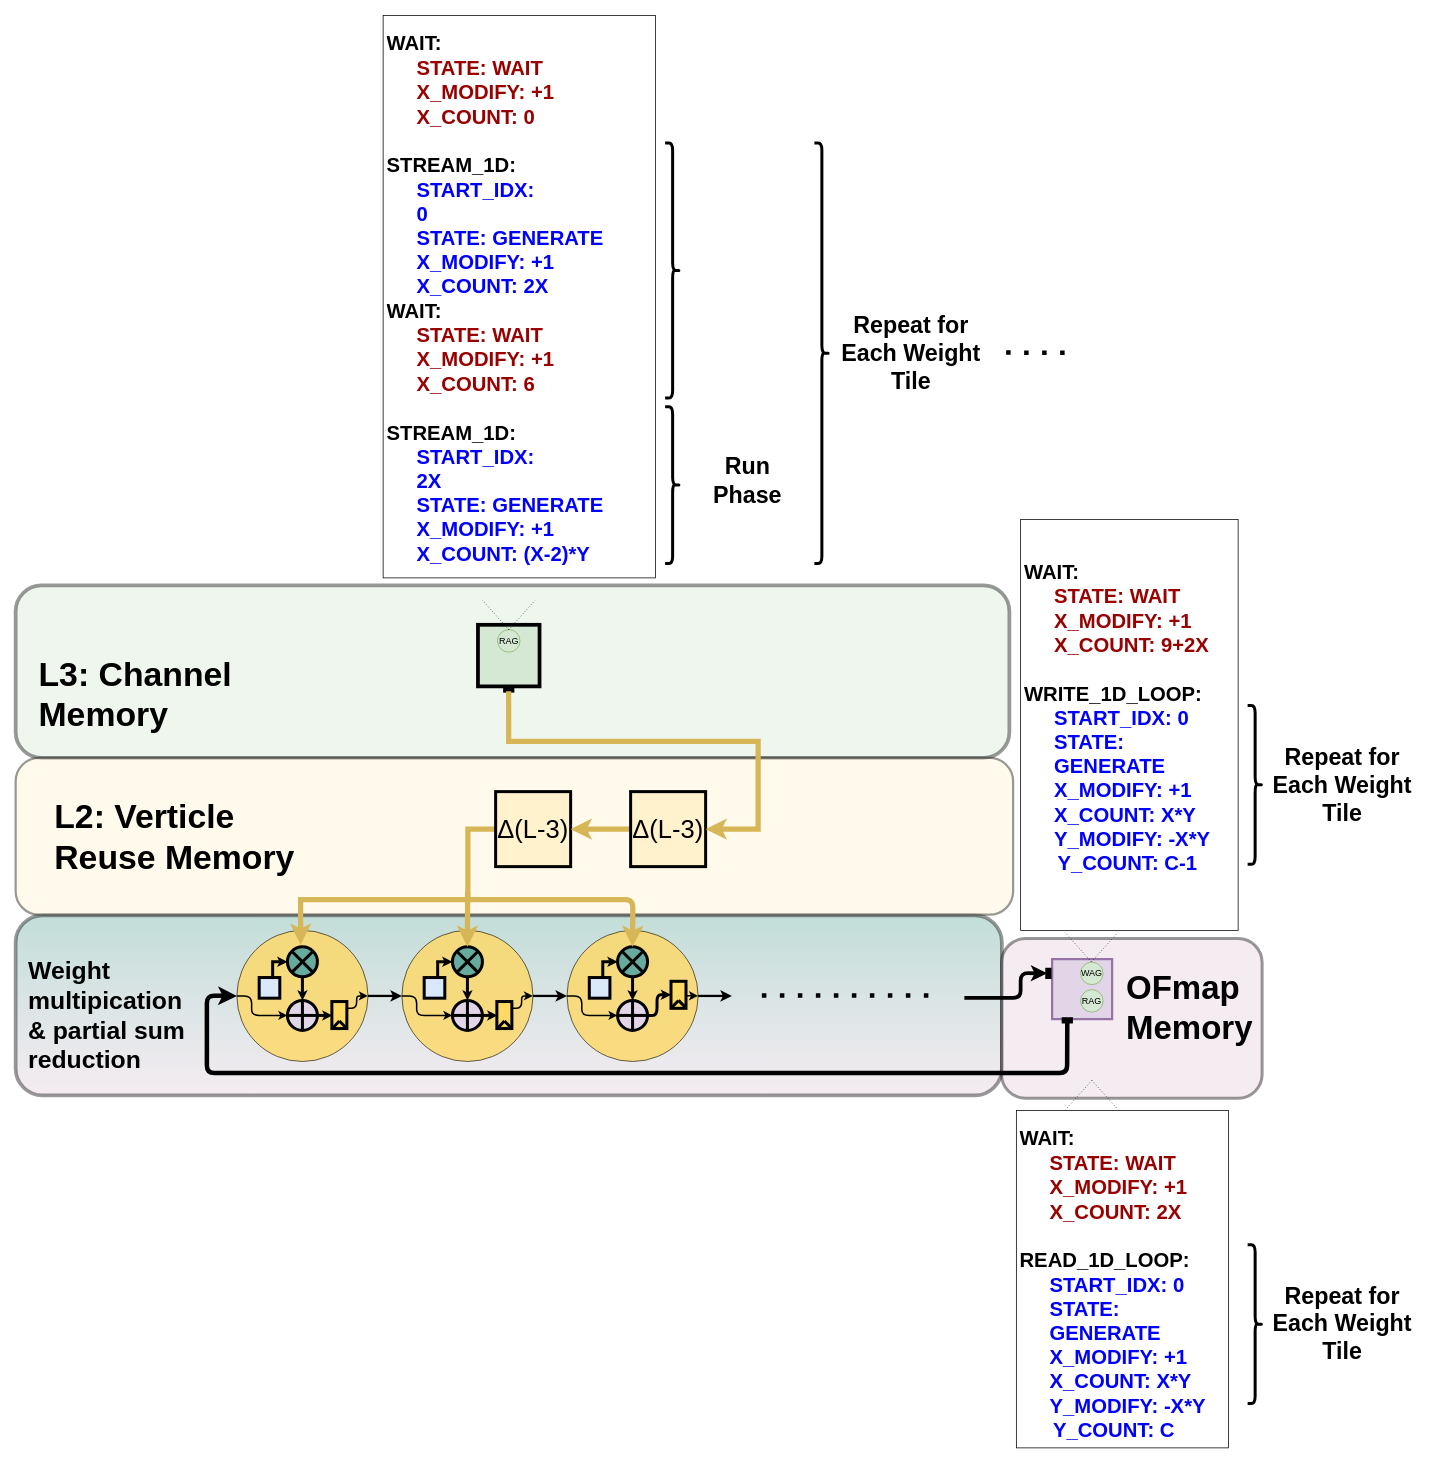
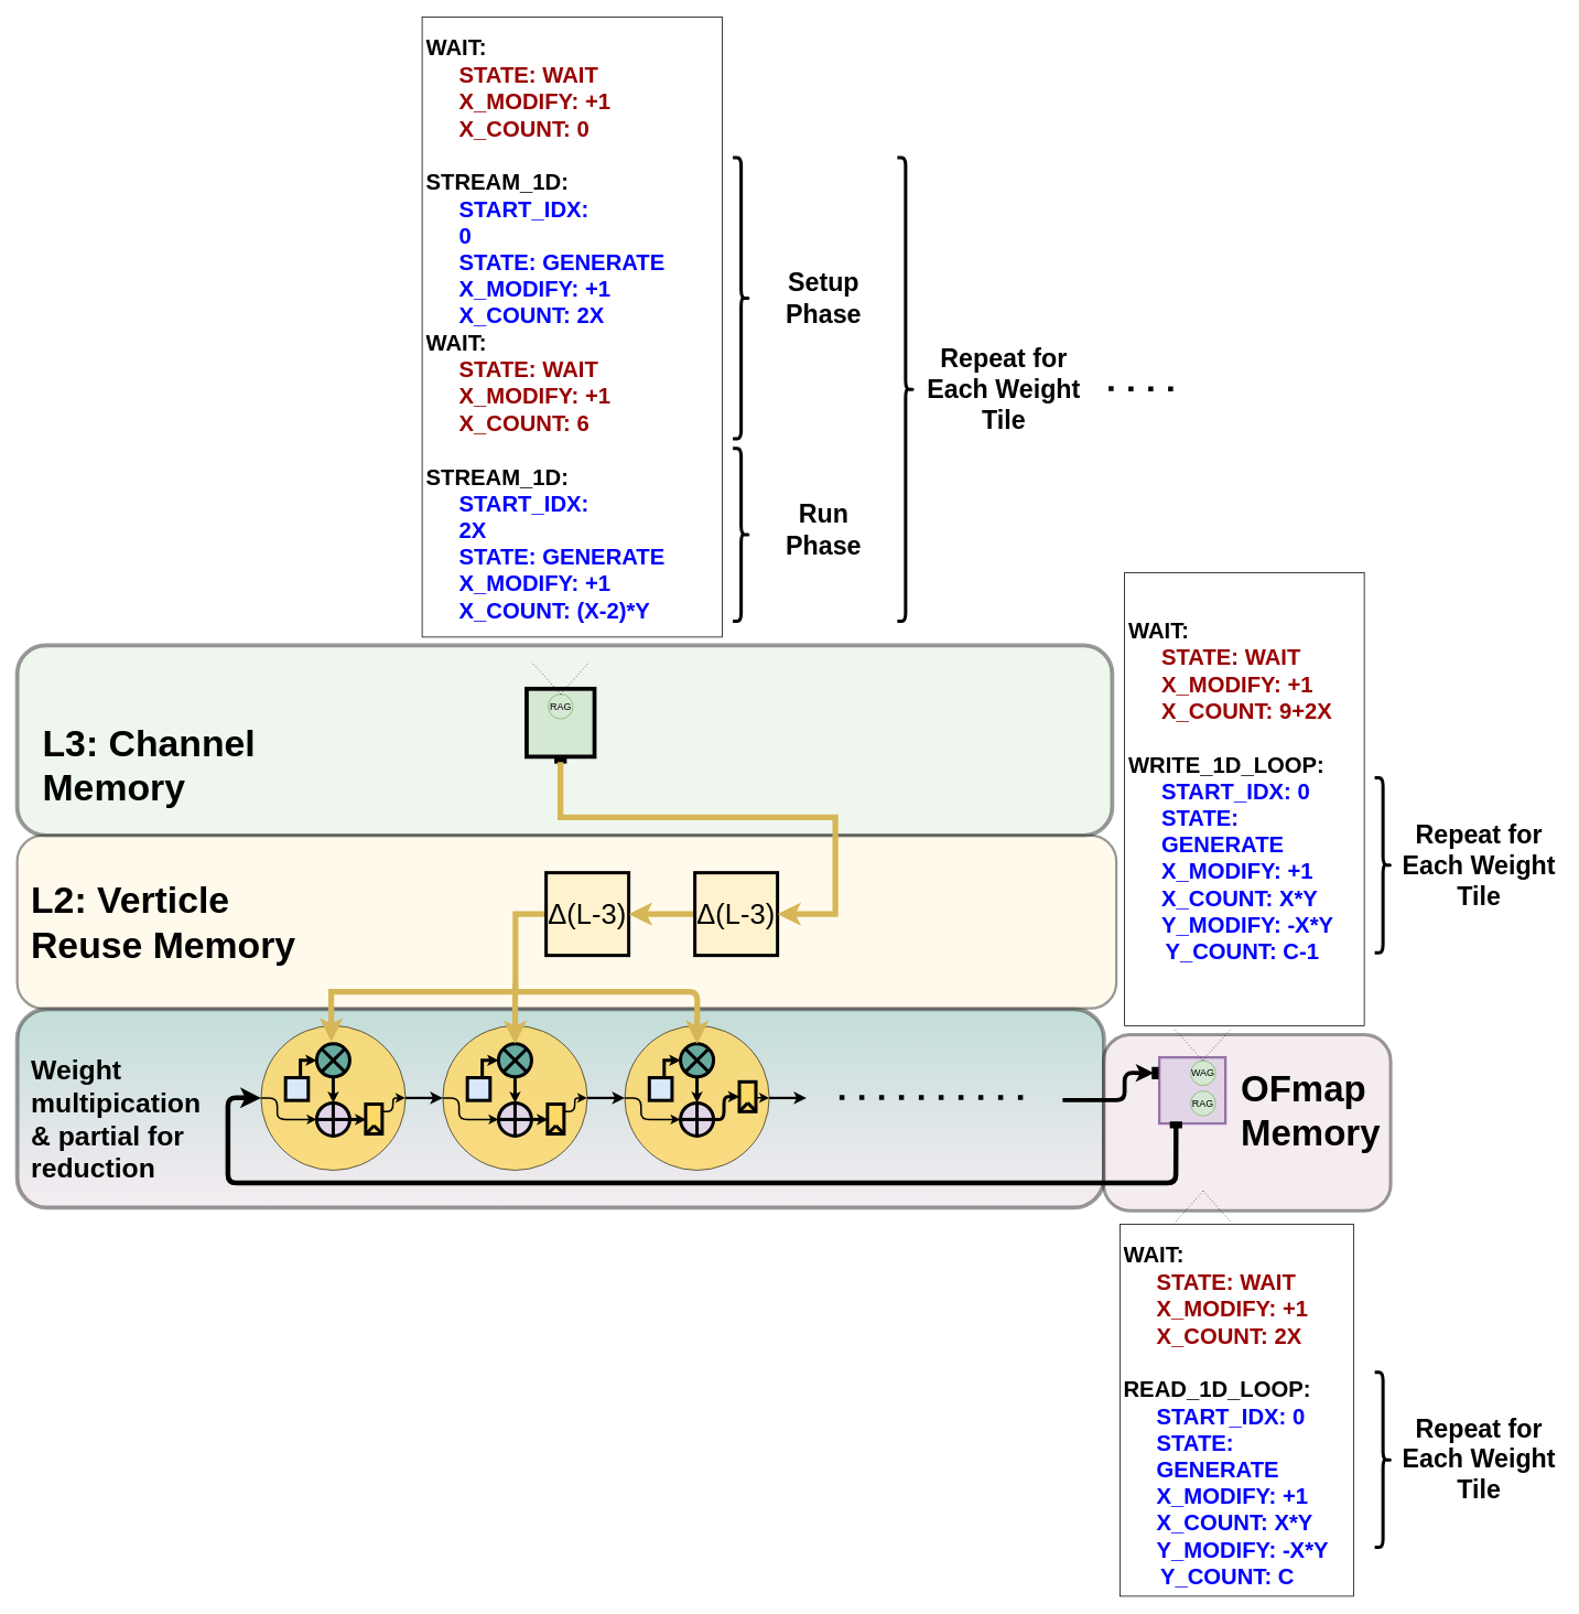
+ <mxCell id="94" value="Setup&lt;br&gt;Phase" style="text;html=1;strokeColor=none;fillColor=none;align=center;verticalAlign=middle;whiteSpace=wrap;rounded=0;sketch=0;fontSize=31;fontStyle=1" vertex="1" parent="1"><mxGeometry x="916" y="315" width="160" height="90" as="geometry" /></mxCell>
- <mxCell id="89" value="L2: Verticle Reuse Memory" style="text;html=1;strokeColor=none;fillColor=none;align=left;verticalAlign=middle;whiteSpace=wrap;rounded=0;glass=0;fontSize=45;fontStyle=1" parent="1" vertex="1"><mxGeometry x="70" y="1049.57" width="380" height="130" as="geometry" /></mxCell>
+ <mxCell id="89" value="L2: Verticle Reuse Memory" style="text;html=1;strokeColor=none;fillColor=none;align=left;verticalAlign=middle;whiteSpace=wrap;rounded=0;glass=0;fontSize=45;fontStyle=1" parent="1" vertex="1"><mxGeometry x="35" y="1049.57" width="380" height="130" as="geometry" /></mxCell>
- <mxCell id="7" value="&lt;font style=&quot;font-size: 33px;&quot;&gt;Weight multipication &amp;amp;&amp;nbsp;partial sum reduction&lt;/font&gt;" style="text;html=1;strokeColor=none;fillColor=none;align=left;verticalAlign=middle;whiteSpace=wrap;rounded=0;glass=0;fontSize=33;strokeWidth=5;fontStyle=1" parent="1" vertex="1"><mxGeometry x="35" y="1288.31" width="243.49" height="130" as="geometry" /></mxCell>
+ <mxCell id="7" value="&lt;font style=&quot;font-size: 33px;&quot;&gt;Weight multipication &amp;amp;&amp;nbsp;partial for reduction&lt;/font&gt;" style="text;html=1;strokeColor=none;fillColor=none;align=left;verticalAlign=middle;whiteSpace=wrap;rounded=0;glass=0;fontSize=33;strokeWidth=5;fontStyle=1" parent="1" vertex="1"><mxGeometry x="35" y="1288.31" width="243.49" height="130" as="geometry" /></mxCell>
